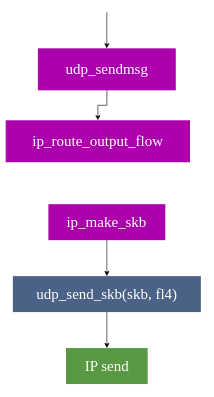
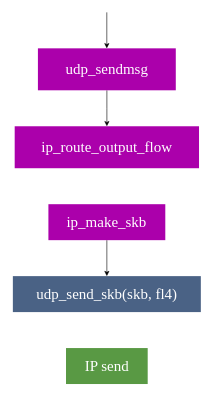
- <mxCell id="4" value="ip_route_output_flow" style="whiteSpace=wrap;html=1;fontFamily=Comic Sans MS;fontSize=25;fontColor=#FFFFFF;strokeColor=none;fillColor=#AB00AB;" vertex="1" parent="1"><mxGeometry x="9" y="200" width="307.5" height="70" as="geometry" /></mxCell>
+ <mxCell id="4" value="ip_route_output_flow" style="whiteSpace=wrap;html=1;fontFamily=Comic Sans MS;fontSize=25;fontColor=#FFFFFF;strokeColor=none;fillColor=#AB00AB;" vertex="1" parent="1"><mxGeometry x="24" y="210" width="307.5" height="70" as="geometry" /></mxCell>
- <mxCell id="7" value="" style="edgeStyle=orthogonalEdgeStyle;rounded=0;orthogonalLoop=1;jettySize=auto;html=1;fontFamily=Comic Sans MS;fontSize=25;fontColor=#FFFFFF;" edge="1" parent="1" source="8" target="9"><mxGeometry relative="1" as="geometry" /></mxCell>
